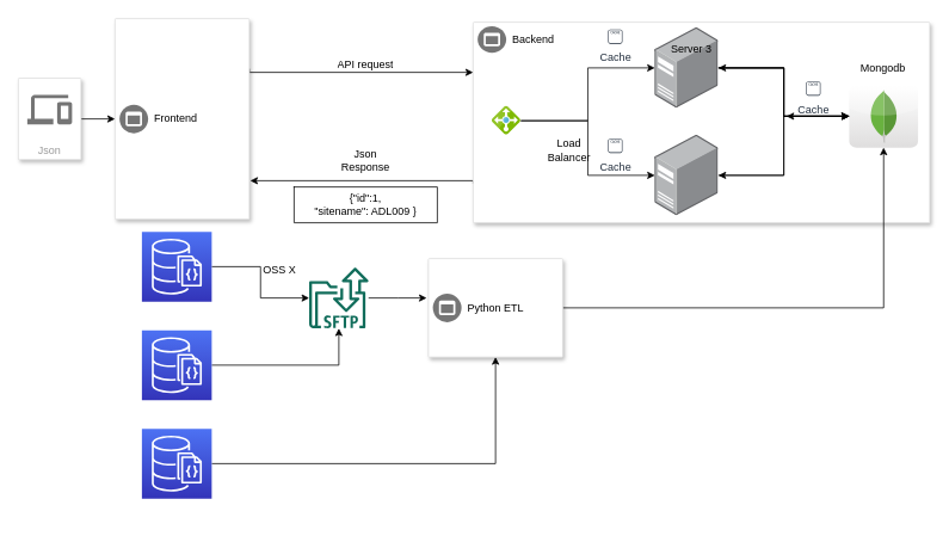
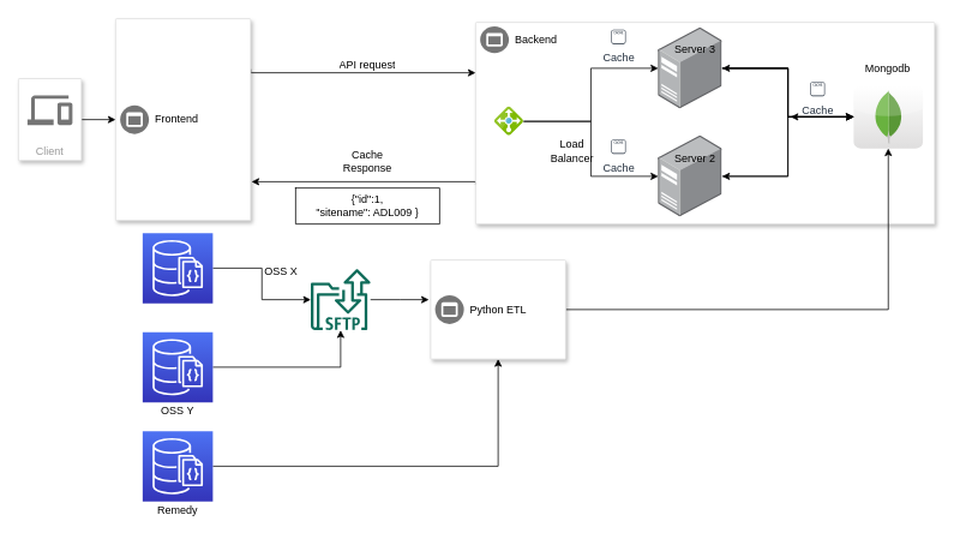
- <mxCell id="3" value="Json" style="strokeColor=#dddddd;fillColor=#ffffff;shadow=1;strokeWidth=1;rounded=1;absoluteArcSize=1;arcSize=2;labelPosition=center;verticalLabelPosition=middle;align=center;verticalAlign=bottom;spacingLeft=0;fontColor=#999999;fontSize=12;whiteSpace=wrap;spacingBottom=2;html=1;" parent="1" vertex="1"><mxGeometry x="20" y="86.5" width="70" height="91" as="geometry" /></mxCell>
+ <mxCell id="3" value="Client" style="strokeColor=#dddddd;fillColor=#ffffff;shadow=1;strokeWidth=1;rounded=1;absoluteArcSize=1;arcSize=2;labelPosition=center;verticalLabelPosition=middle;align=center;verticalAlign=bottom;spacingLeft=0;fontColor=#999999;fontSize=12;whiteSpace=wrap;spacingBottom=2;html=1;" parent="1" vertex="1"><mxGeometry x="20" y="86.5" width="70" height="91" as="geometry" /></mxCell>
+ <mxCell id="29" value="Server 2" style="text;html=1;strokeColor=none;fillColor=none;align=center;verticalAlign=middle;whiteSpace=wrap;rounded=0;" vertex="1" parent="9"><mxGeometry x="213.94" y="140" width="60" height="22" as="geometry" /></mxCell>
- <mxCell id="52" value="Json Response" style="shape=partialRectangle;html=1;whiteSpace=wrap;connectable=0;overflow=hidden;fillColor=none;top=0;left=0;bottom=0;right=0;" parent="51" vertex="1"><mxGeometry width="80" height="40" as="geometry" /></mxCell>
+ <mxCell id="52" value="Cache Response" style="shape=partialRectangle;html=1;whiteSpace=wrap;connectable=0;overflow=hidden;fillColor=none;top=0;left=0;bottom=0;right=0;" parent="51" vertex="1"><mxGeometry width="80" height="40" as="geometry" /></mxCell>
+ <mxCell id="40" value="OSS Y" style="text;html=1;strokeColor=none;fillColor=none;align=center;verticalAlign=middle;whiteSpace=wrap;rounded=0;" parent="1" vertex="1"><mxGeometry x="177" y="446" width="40" height="20" as="geometry" /></mxCell>
+ <mxCell id="55" value="Remedy" style="text;html=1;strokeColor=none;fillColor=none;align=center;verticalAlign=middle;whiteSpace=wrap;rounded=0;" vertex="1" parent="1"><mxGeometry x="177" y="556" width="40" height="20" as="geometry" /></mxCell>
